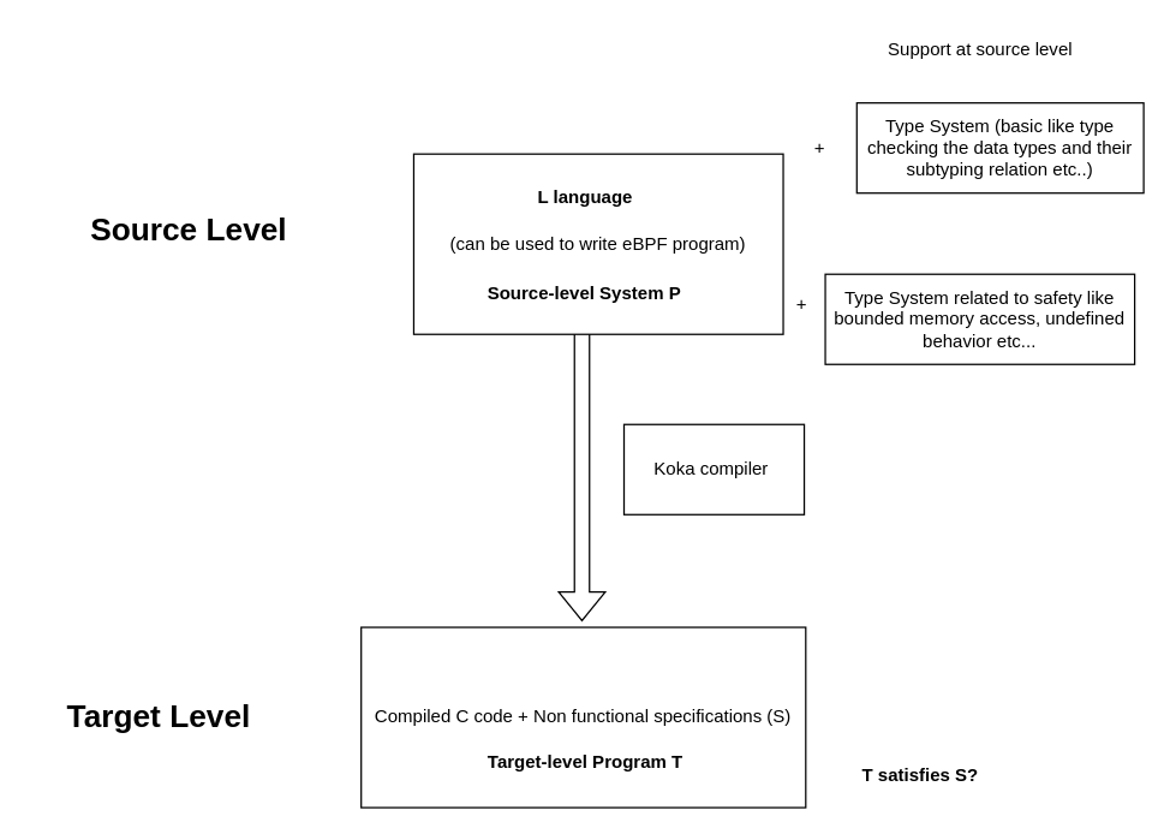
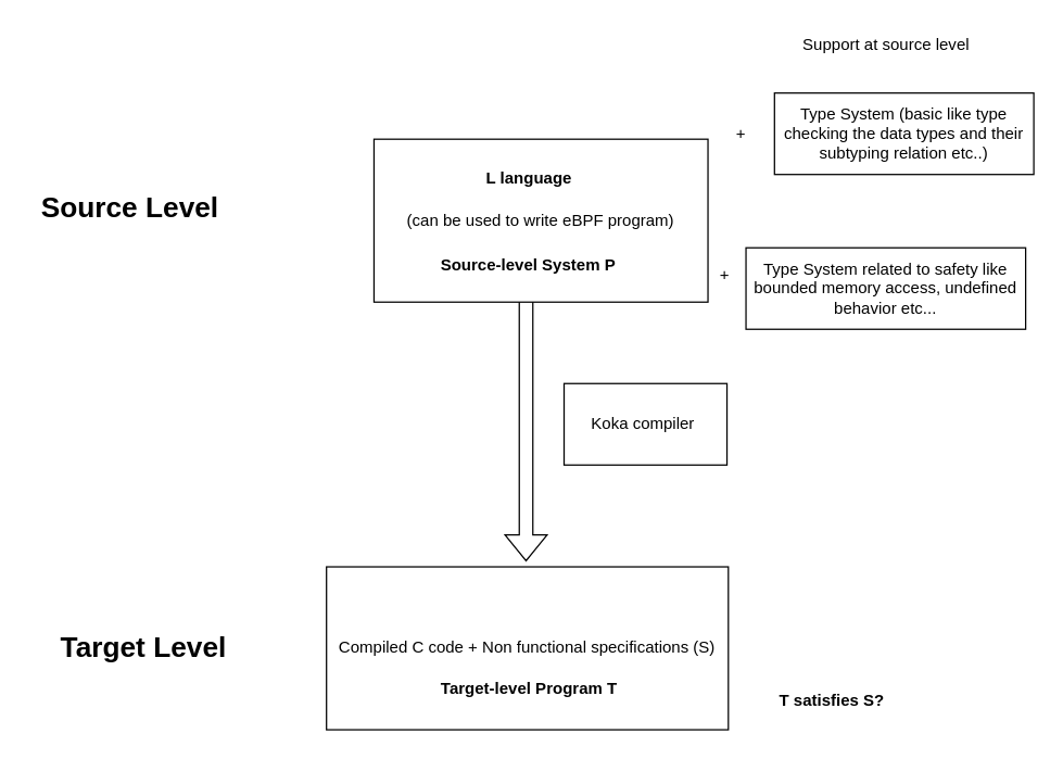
- <mxCell id="10" value="&lt;b&gt;&lt;font style=&quot;font-size: 21px;&quot;&gt;Source Level&lt;/font&gt;&lt;/b&gt;" style="text;html=1;align=center;verticalAlign=middle;resizable=0;points=[];autosize=1;strokeColor=none;fillColor=none;" vertex="1" parent="1"><mxGeometry x="50" y="133.5" width="149" height="37" as="geometry" /></mxCell>
+ <mxCell id="10" value="&lt;b&gt;&lt;font style=&quot;font-size: 21px;&quot;&gt;Source Level&lt;/font&gt;&lt;/b&gt;" style="text;html=1;align=center;verticalAlign=middle;resizable=0;points=[];autosize=1;strokeColor=none;fillColor=none;" vertex="1" parent="1"><mxGeometry x="20" y="133.5" width="149" height="37" as="geometry" /></mxCell>
